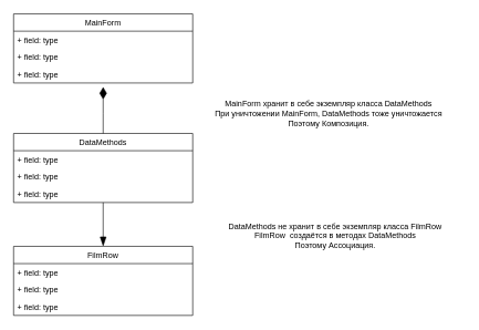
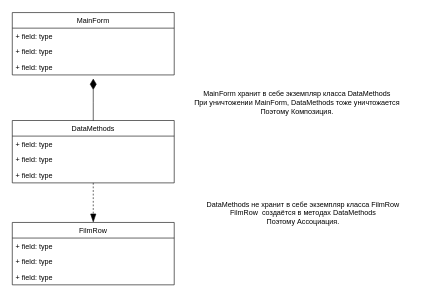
- <mxCell id="6" style="edgeStyle=orthogonalEdgeStyle;rounded=0;orthogonalLoop=1;jettySize=auto;html=1;entryX=0.5;entryY=0;entryDx=0;entryDy=0;endArrow=blockThin;endFill=1;endSize=12;" edge="1" parent="1" source="8" target="2"><mxGeometry relative="1" as="geometry" /></mxCell>
+ <mxCell id="6" style="edgeStyle=orthogonalEdgeStyle;rounded=0;orthogonalLoop=1;jettySize=auto;html=1;entryX=0.5;entryY=0;entryDx=0;entryDy=0;endArrow=blockThin;endFill=1;endSize=12;dashed=1;" edge="1" parent="1" source="8" target="2"><mxGeometry relative="1" as="geometry" /></mxCell>
